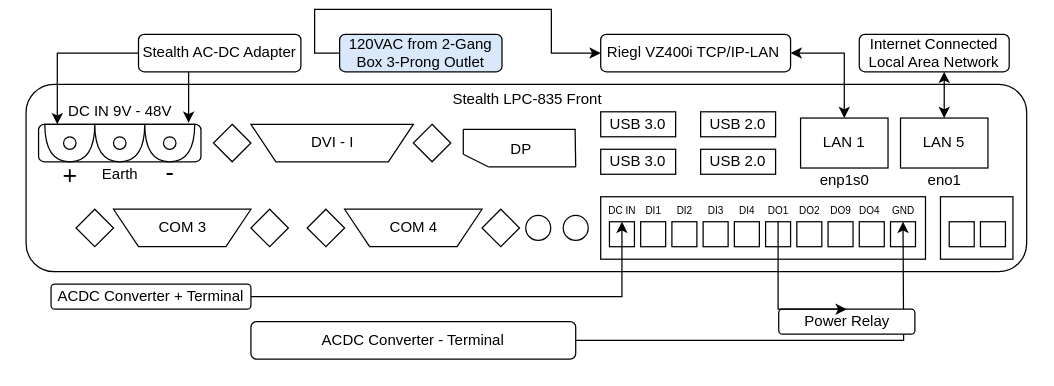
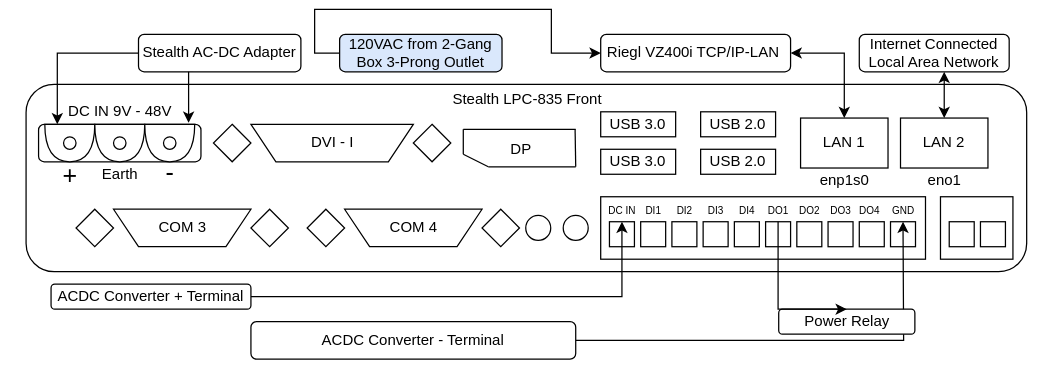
- <mxCell id="10" value="LAN 5" style="rounded=0;whiteSpace=wrap;html=1;" parent="1" vertex="1"><mxGeometry x="720" y="87" width="70" height="40" as="geometry" /></mxCell>
+ <mxCell id="10" value="LAN 2" style="rounded=0;whiteSpace=wrap;html=1;" parent="1" vertex="1"><mxGeometry x="720" y="87" width="70" height="40" as="geometry" /></mxCell>
- <mxCell id="62" value="&lt;font style=&quot;font-size: 8px&quot;&gt;DO9&lt;/font&gt;" style="text;html=1;align=center;verticalAlign=middle;resizable=0;points=[];autosize=1;" parent="1" vertex="1"><mxGeometry x="657" y="150" width="30" height="20" as="geometry" /></mxCell>
+ <mxCell id="62" value="&lt;font style=&quot;font-size: 8px&quot;&gt;DO3&lt;/font&gt;" style="text;html=1;align=center;verticalAlign=middle;resizable=0;points=[];autosize=1;" parent="1" vertex="1"><mxGeometry x="657" y="150" width="30" height="20" as="geometry" /></mxCell>
